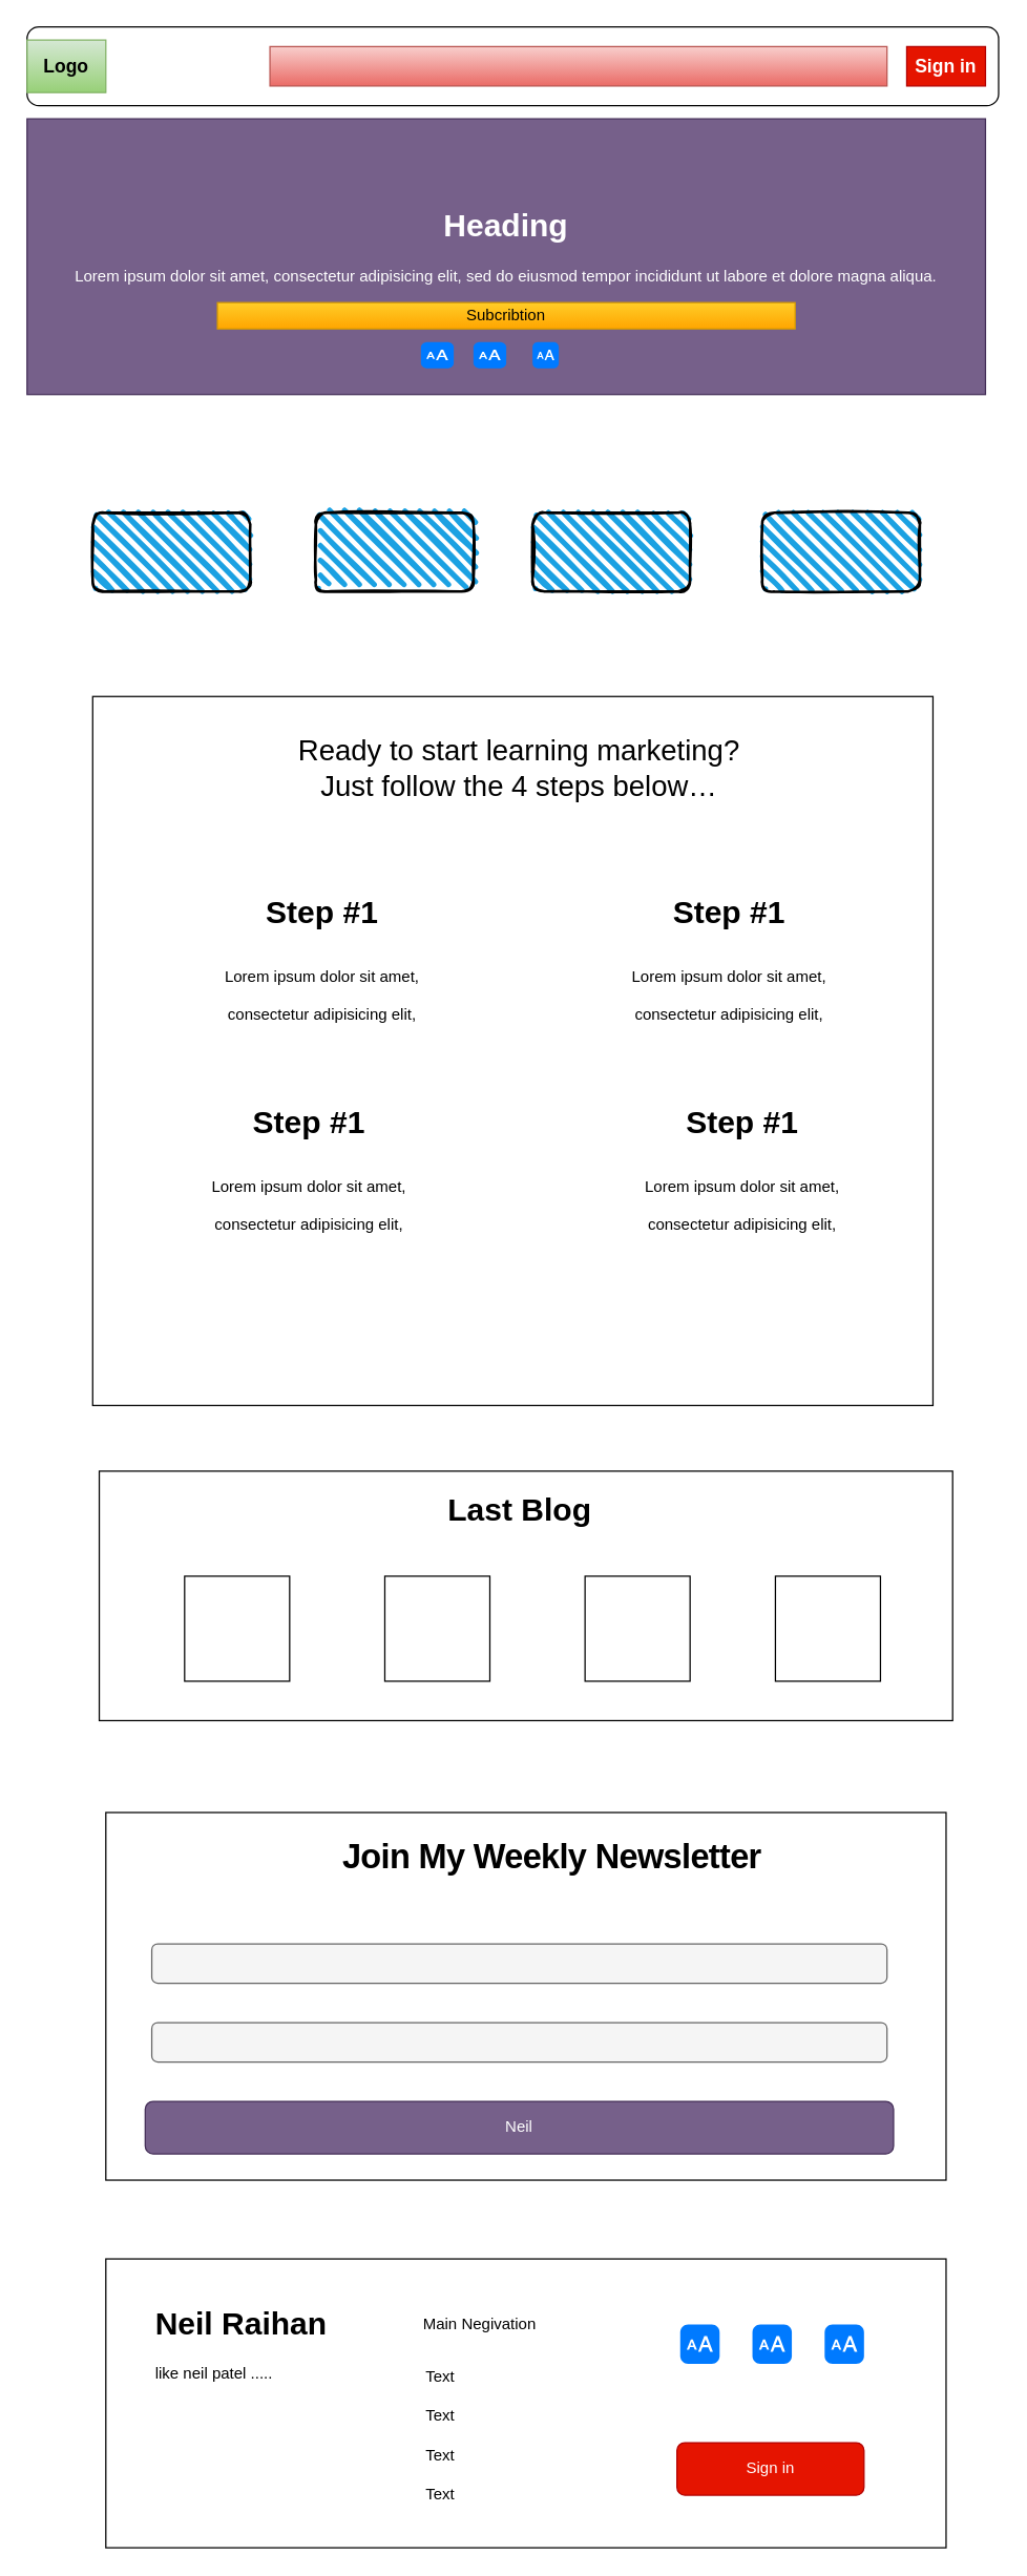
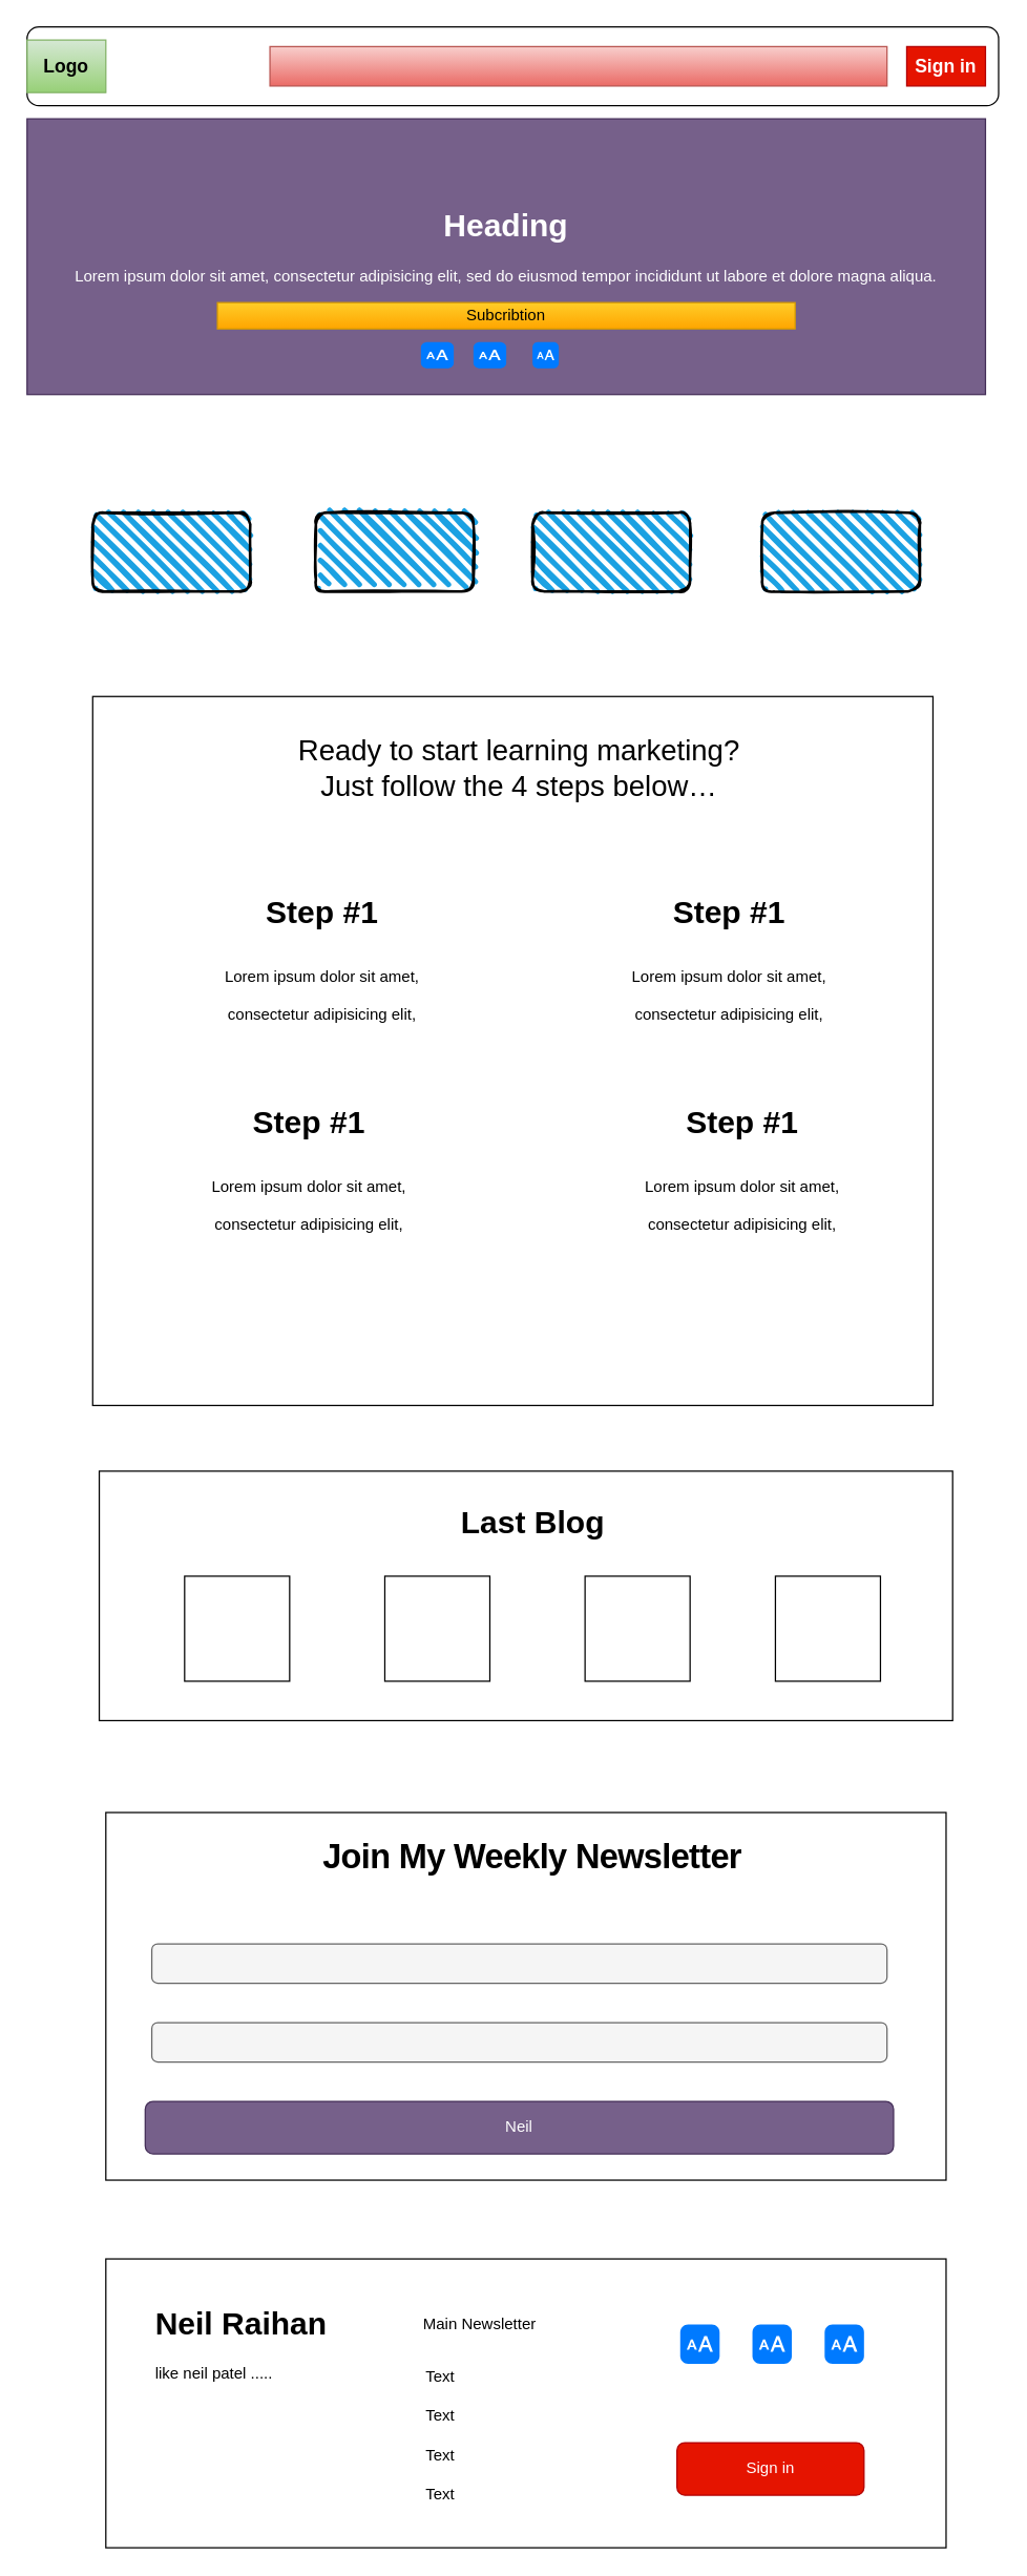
- <mxCell id="31" value="&lt;b&gt;&lt;font style=&quot;font-size: 24px&quot;&gt;Last Blog&lt;/font&gt;&lt;/b&gt;" style="text;html=1;strokeColor=none;fillColor=none;align=center;verticalAlign=middle;whiteSpace=wrap;rounded=0;hachureGap=4;pointerEvents=0;" parent="1" vertex="1"><mxGeometry x="302.5" y="1140" width="185" height="20" as="geometry" /></mxCell>
+ <mxCell id="31" value="&lt;b&gt;&lt;font style=&quot;font-size: 24px&quot;&gt;Last Blog&lt;/font&gt;&lt;/b&gt;" style="text;html=1;strokeColor=none;fillColor=none;align=center;verticalAlign=middle;whiteSpace=wrap;rounded=0;hachureGap=4;pointerEvents=0;" parent="1" vertex="1"><mxGeometry x="312.5" y="1150" width="185" height="20" as="geometry" /></mxCell>
- <mxCell id="21" value="&lt;h2 class=&quot;&quot; style=&quot;margin: 1.2em 0px 0.86em ; vertical-align: baseline ; padding: 0px ; border: 0px ; font-family: &amp;#34;soleil&amp;#34; , &amp;#34;raleway&amp;#34; , sans-serif ; letter-spacing: -0.02em ; font-size: 26px ; line-height: 1.5 ; background-color: rgb(255 , 255 , 255)&quot;&gt;Join My Weekly Newsletter&lt;/h2&gt;" style="text;html=1;strokeColor=none;fillColor=none;align=center;verticalAlign=middle;whiteSpace=wrap;rounded=0;hachureGap=4;pointerEvents=0;" parent="1" vertex="1"><mxGeometry x="150" y="1400" width="540" height="20" as="geometry" /></mxCell>
+ <mxCell id="21" value="&lt;h2 class=&quot;&quot; style=&quot;margin: 1.2em 0px 0.86em ; vertical-align: baseline ; padding: 0px ; border: 0px ; font-family: &amp;#34;soleil&amp;#34; , &amp;#34;raleway&amp;#34; , sans-serif ; letter-spacing: -0.02em ; font-size: 26px ; line-height: 1.5 ; background-color: rgb(255 , 255 , 255)&quot;&gt;Join My Weekly Newsletter&lt;/h2&gt;" style="text;html=1;strokeColor=none;fillColor=none;align=center;verticalAlign=middle;whiteSpace=wrap;rounded=0;hachureGap=4;pointerEvents=0;" parent="1" vertex="1"><mxGeometry x="135" y="1400" width="540" height="20" as="geometry" /></mxCell>
- <mxCell id="33" value="Main Negivation" style="text;html=1;strokeColor=none;fillColor=none;align=center;verticalAlign=middle;whiteSpace=wrap;rounded=0;hachureGap=4;pointerEvents=0;" vertex="1" parent="1"><mxGeometry x="305" y="1760" width="120" height="20" as="geometry" /></mxCell>
+ <mxCell id="33" value="Main Newsletter" style="text;html=1;strokeColor=none;fillColor=none;align=center;verticalAlign=middle;whiteSpace=wrap;rounded=0;hachureGap=4;pointerEvents=0;" vertex="1" parent="1"><mxGeometry x="305" y="1760" width="120" height="20" as="geometry" /></mxCell>
